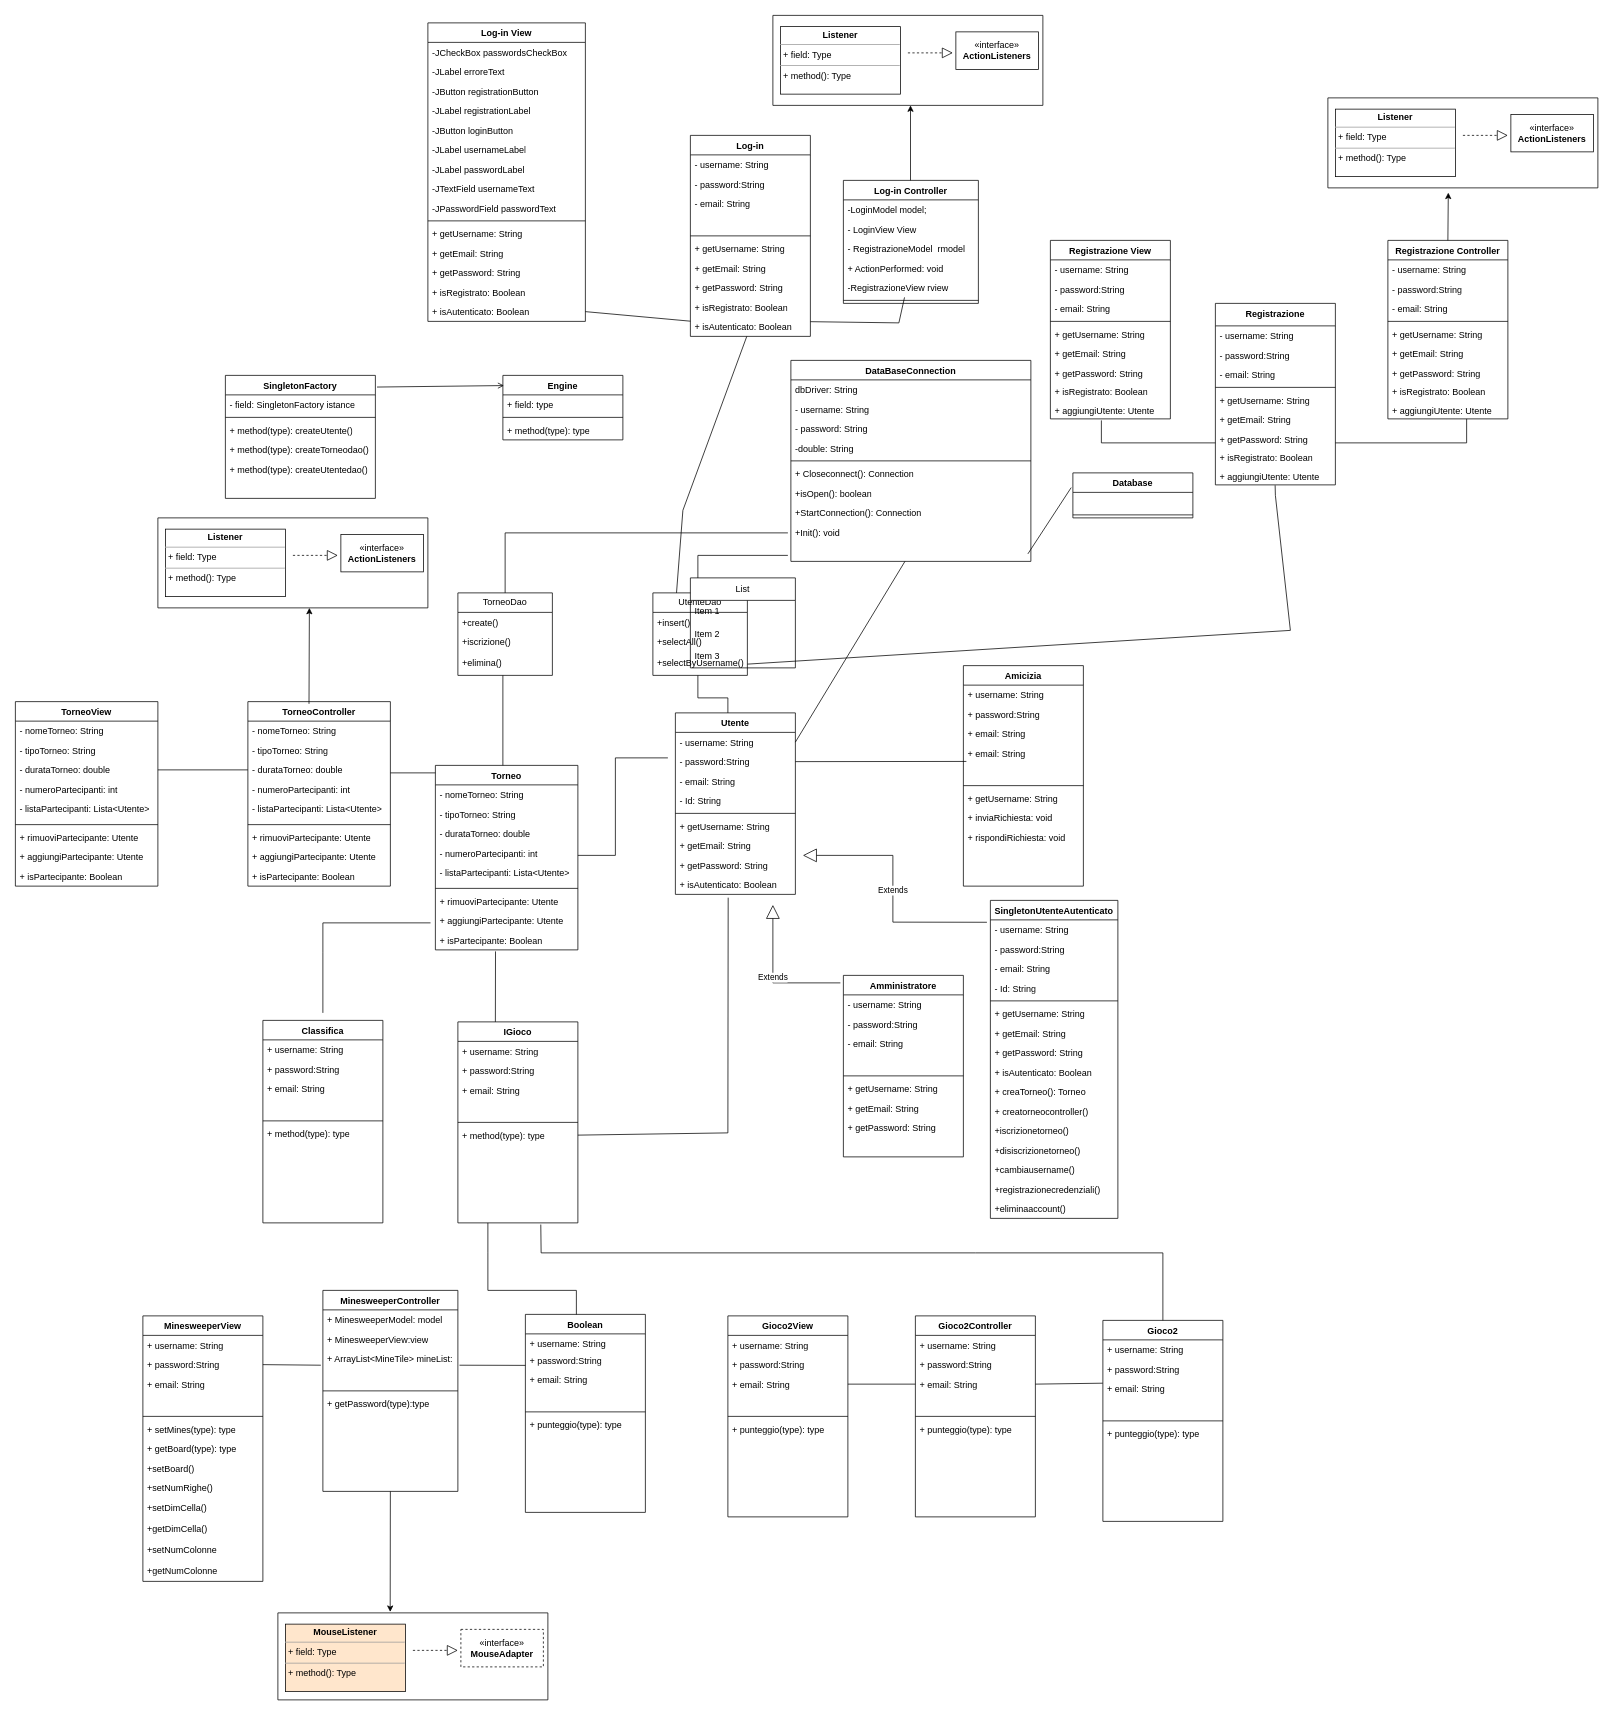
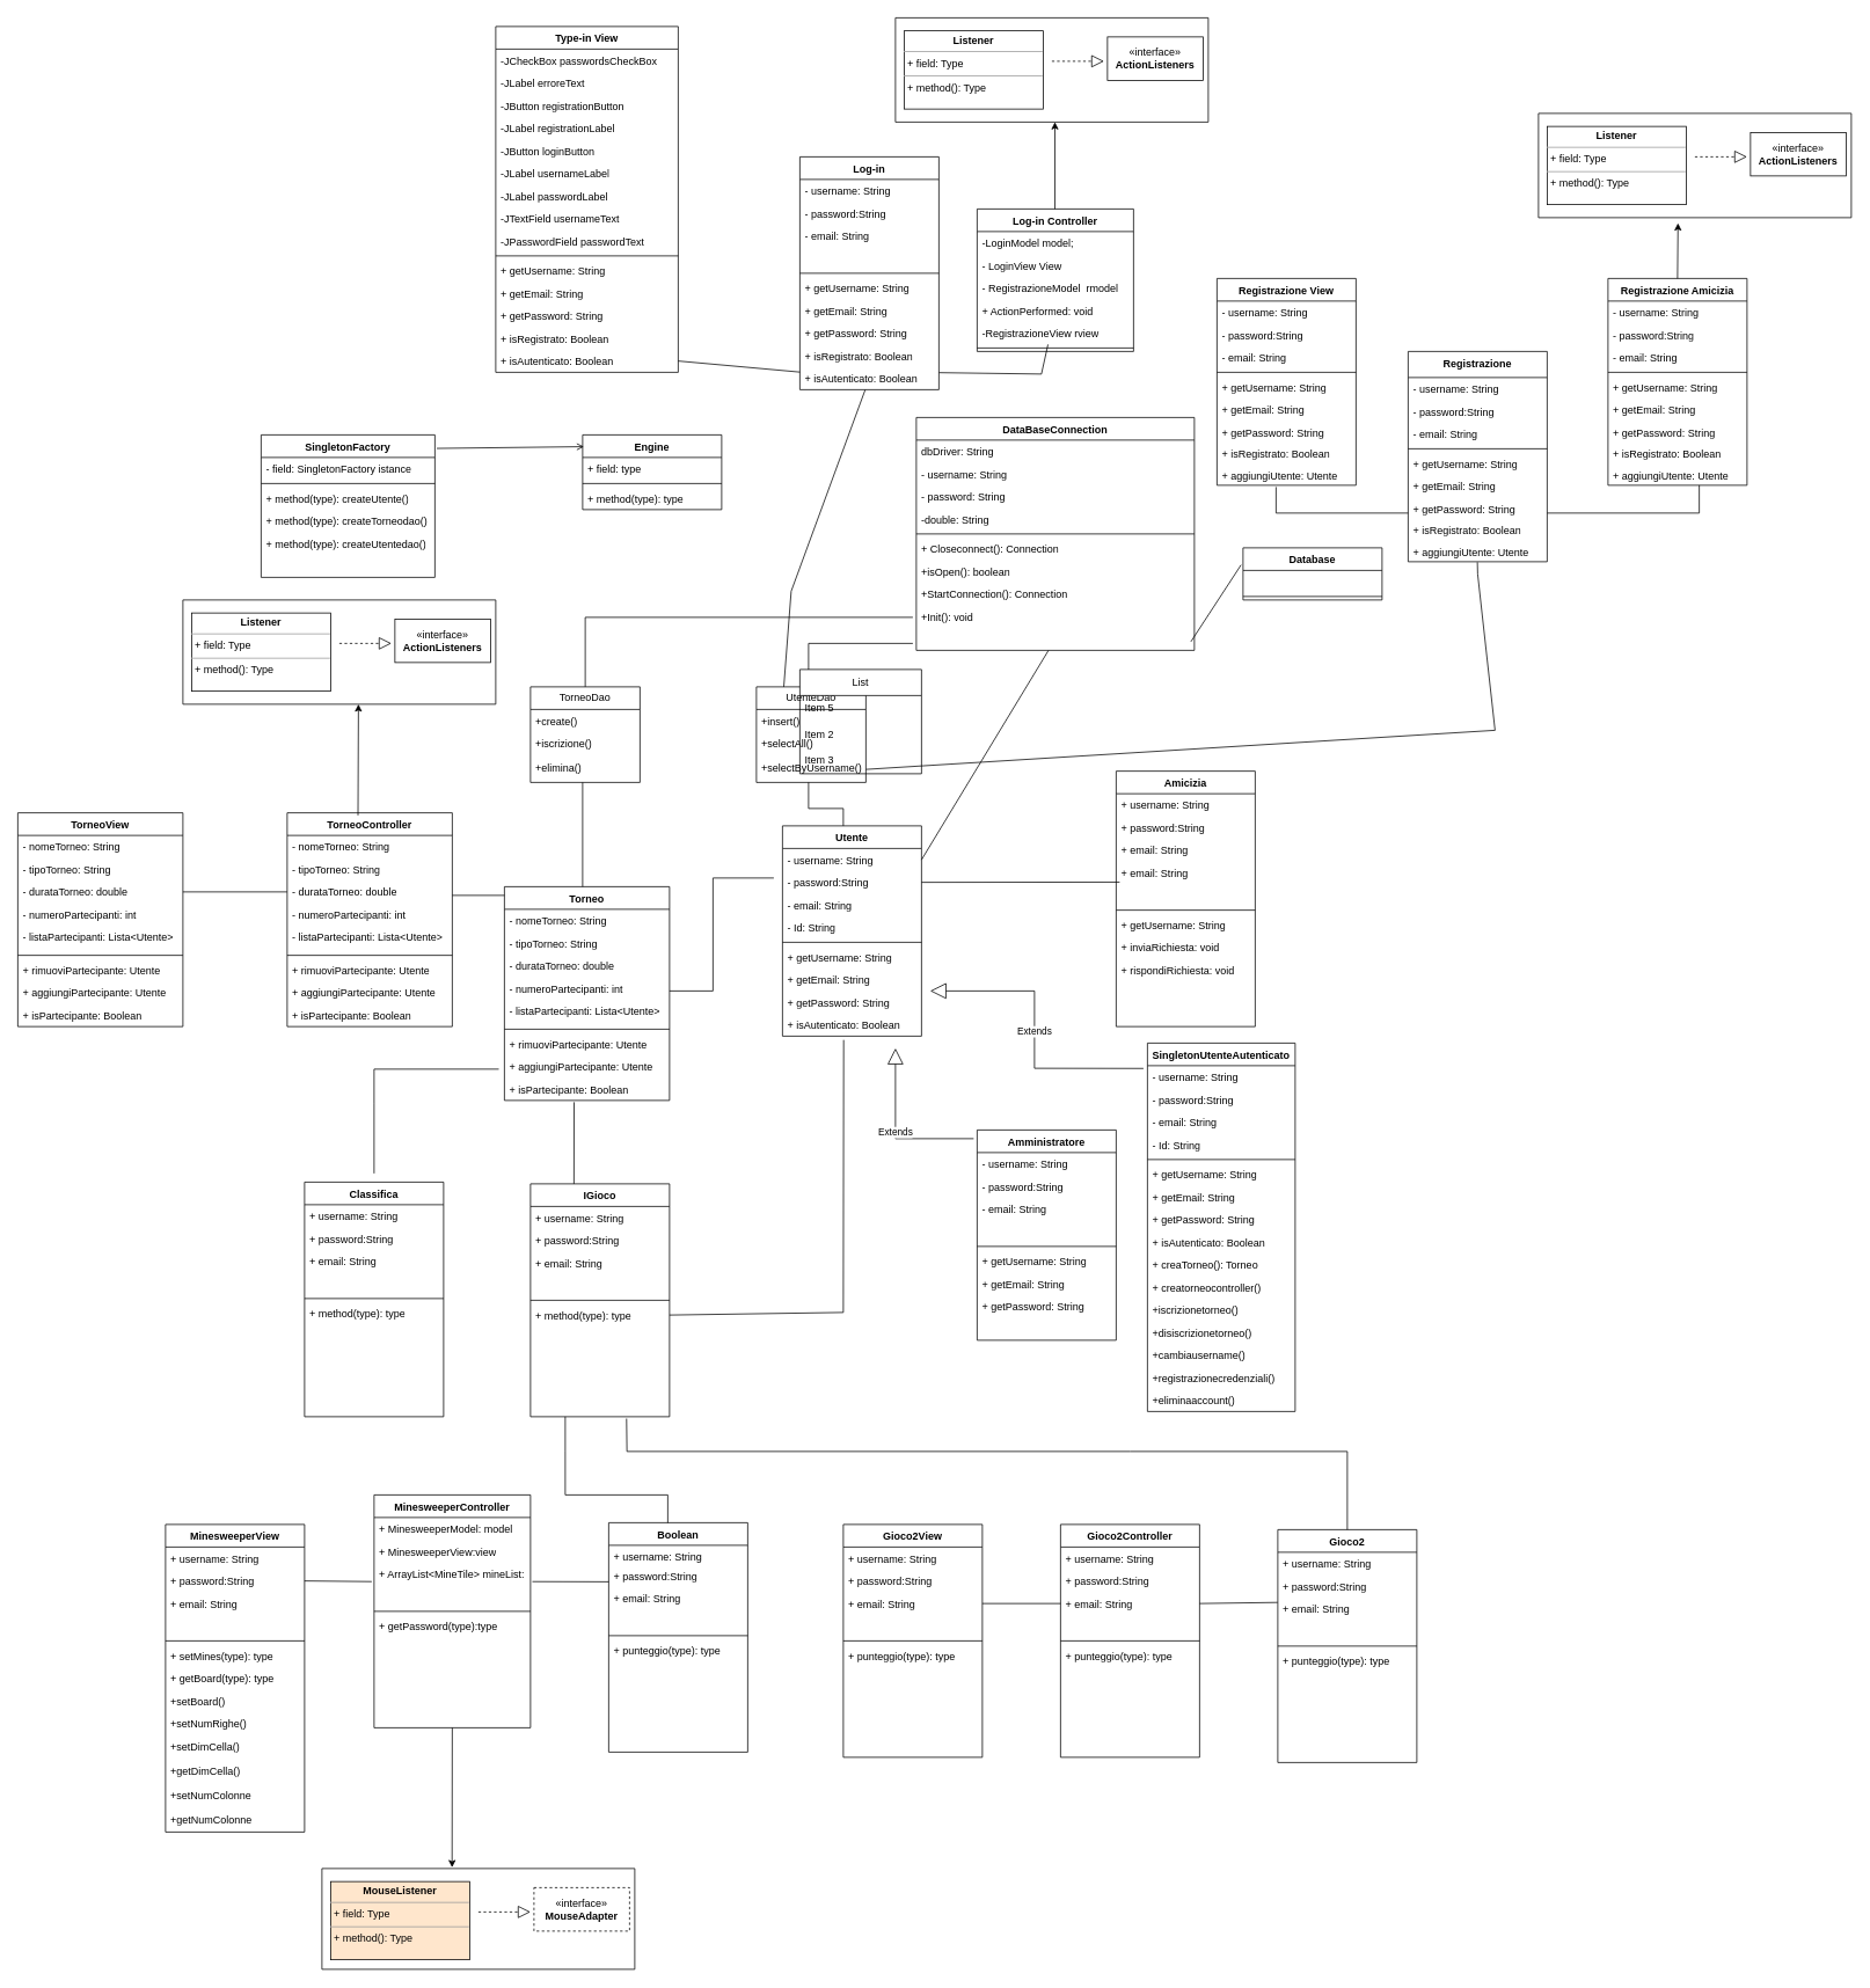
- <mxCell id="143" value="Log-in View" style="swimlane;fontStyle=1;align=center;verticalAlign=top;childLayout=stackLayout;horizontal=1;startSize=26;horizontalStack=0;resizeParent=1;resizeParentMax=0;resizeLast=0;collapsible=1;marginBottom=0;whiteSpace=wrap;html=1;" parent="1" vertex="1"><mxGeometry x="570" y="30" width="210" height="398" as="geometry" /></mxCell>
+ <mxCell id="143" value="Type-in View" style="swimlane;fontStyle=1;align=center;verticalAlign=top;childLayout=stackLayout;horizontal=1;startSize=26;horizontalStack=0;resizeParent=1;resizeParentMax=0;resizeLast=0;collapsible=1;marginBottom=0;whiteSpace=wrap;html=1;" parent="1" vertex="1"><mxGeometry x="570" y="30" width="210" height="398" as="geometry" /></mxCell>
- <mxCell id="169" value="Registrazione Controller" style="swimlane;fontStyle=1;align=center;verticalAlign=top;childLayout=stackLayout;horizontal=1;startSize=26;horizontalStack=0;resizeParent=1;resizeParentMax=0;resizeLast=0;collapsible=1;marginBottom=0;whiteSpace=wrap;html=1;" parent="1" vertex="1"><mxGeometry x="1850" y="320" width="160" height="238" as="geometry" /></mxCell>
+ <mxCell id="169" value="Registrazione Amicizia" style="swimlane;fontStyle=1;align=center;verticalAlign=top;childLayout=stackLayout;horizontal=1;startSize=26;horizontalStack=0;resizeParent=1;resizeParentMax=0;resizeLast=0;collapsible=1;marginBottom=0;whiteSpace=wrap;html=1;" parent="1" vertex="1"><mxGeometry x="1850" y="320" width="160" height="238" as="geometry" /></mxCell>
- <mxCell id="318" value="Item 1" style="text;strokeColor=none;fillColor=none;align=left;verticalAlign=middle;spacingLeft=4;spacingRight=4;overflow=hidden;points=[[0,0.5],[1,0.5]];portConstraint=eastwest;rotatable=0;whiteSpace=wrap;html=1;" vertex="1" parent="317"><mxGeometry y="30" width="140" height="30" as="geometry" /></mxCell>
+ <mxCell id="318" value="Item 5" style="text;strokeColor=none;fillColor=none;align=left;verticalAlign=middle;spacingLeft=4;spacingRight=4;overflow=hidden;points=[[0,0.5],[1,0.5]];portConstraint=eastwest;rotatable=0;whiteSpace=wrap;html=1;" vertex="1" parent="317"><mxGeometry y="30" width="140" height="30" as="geometry" /></mxCell>
